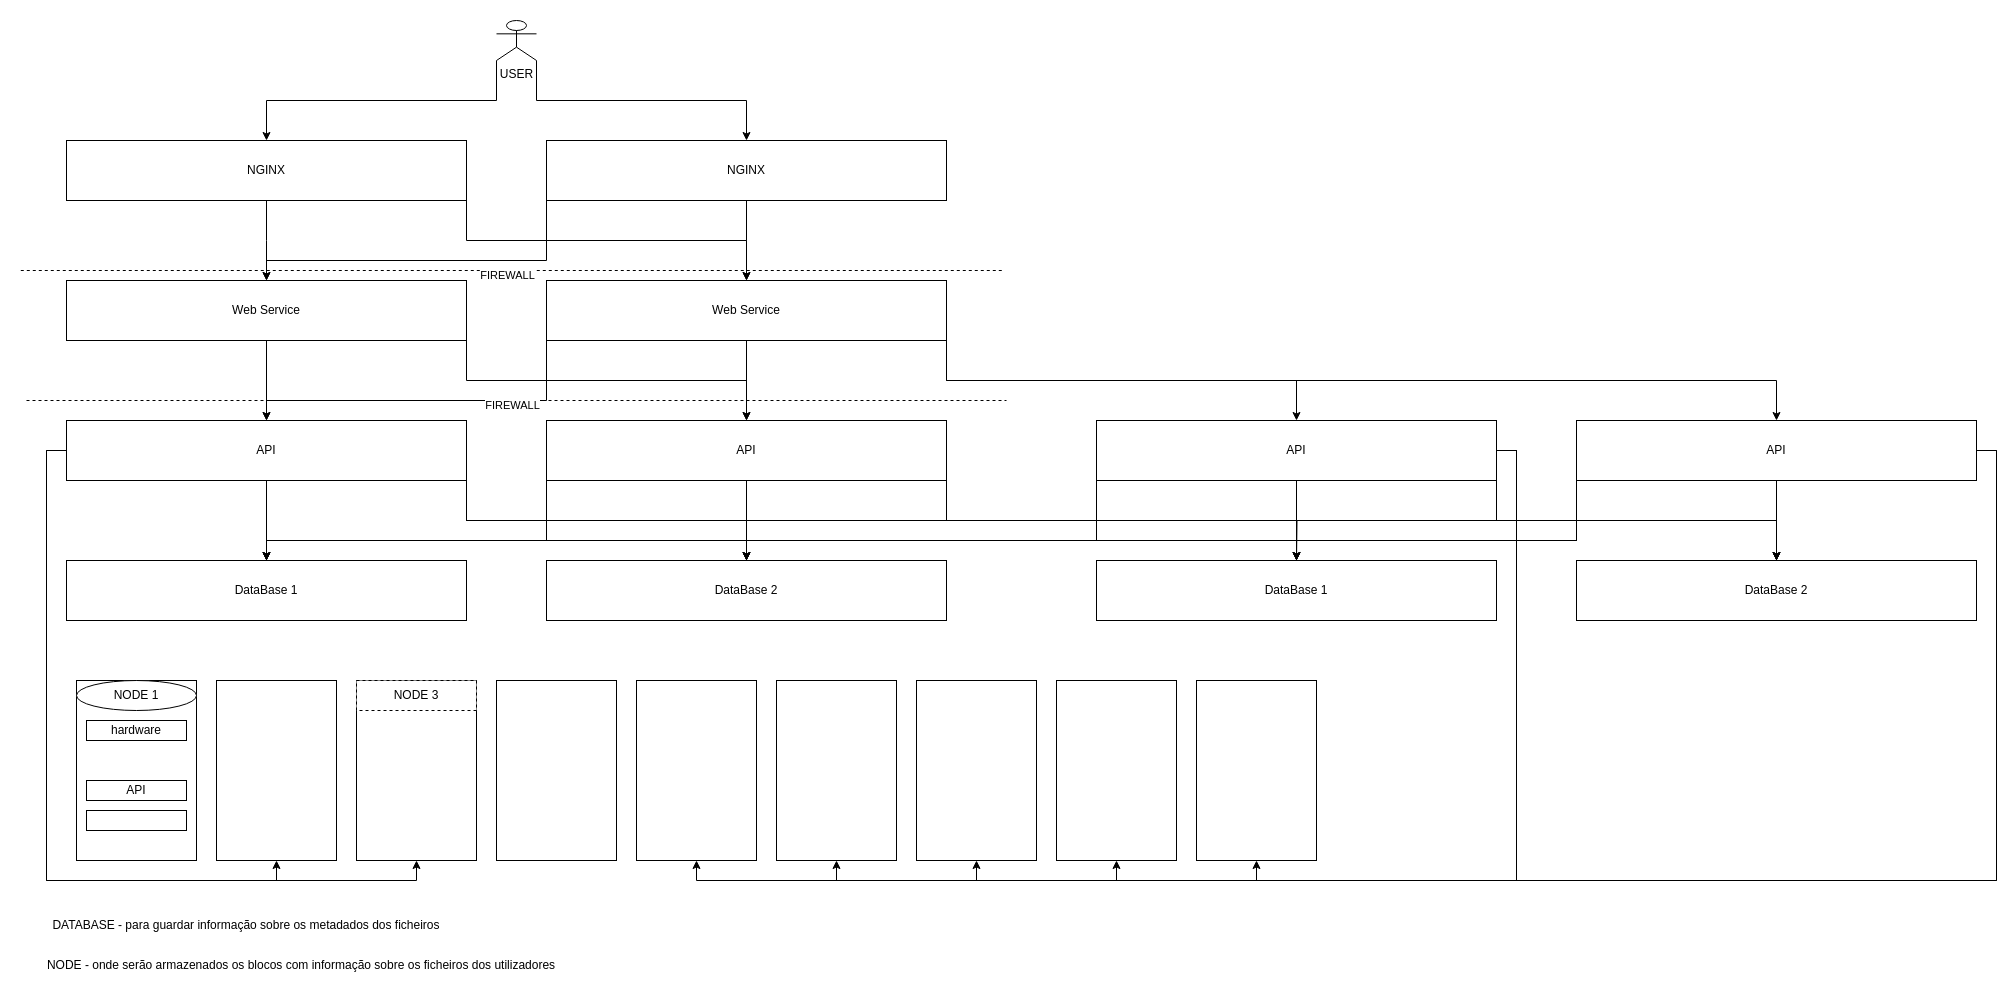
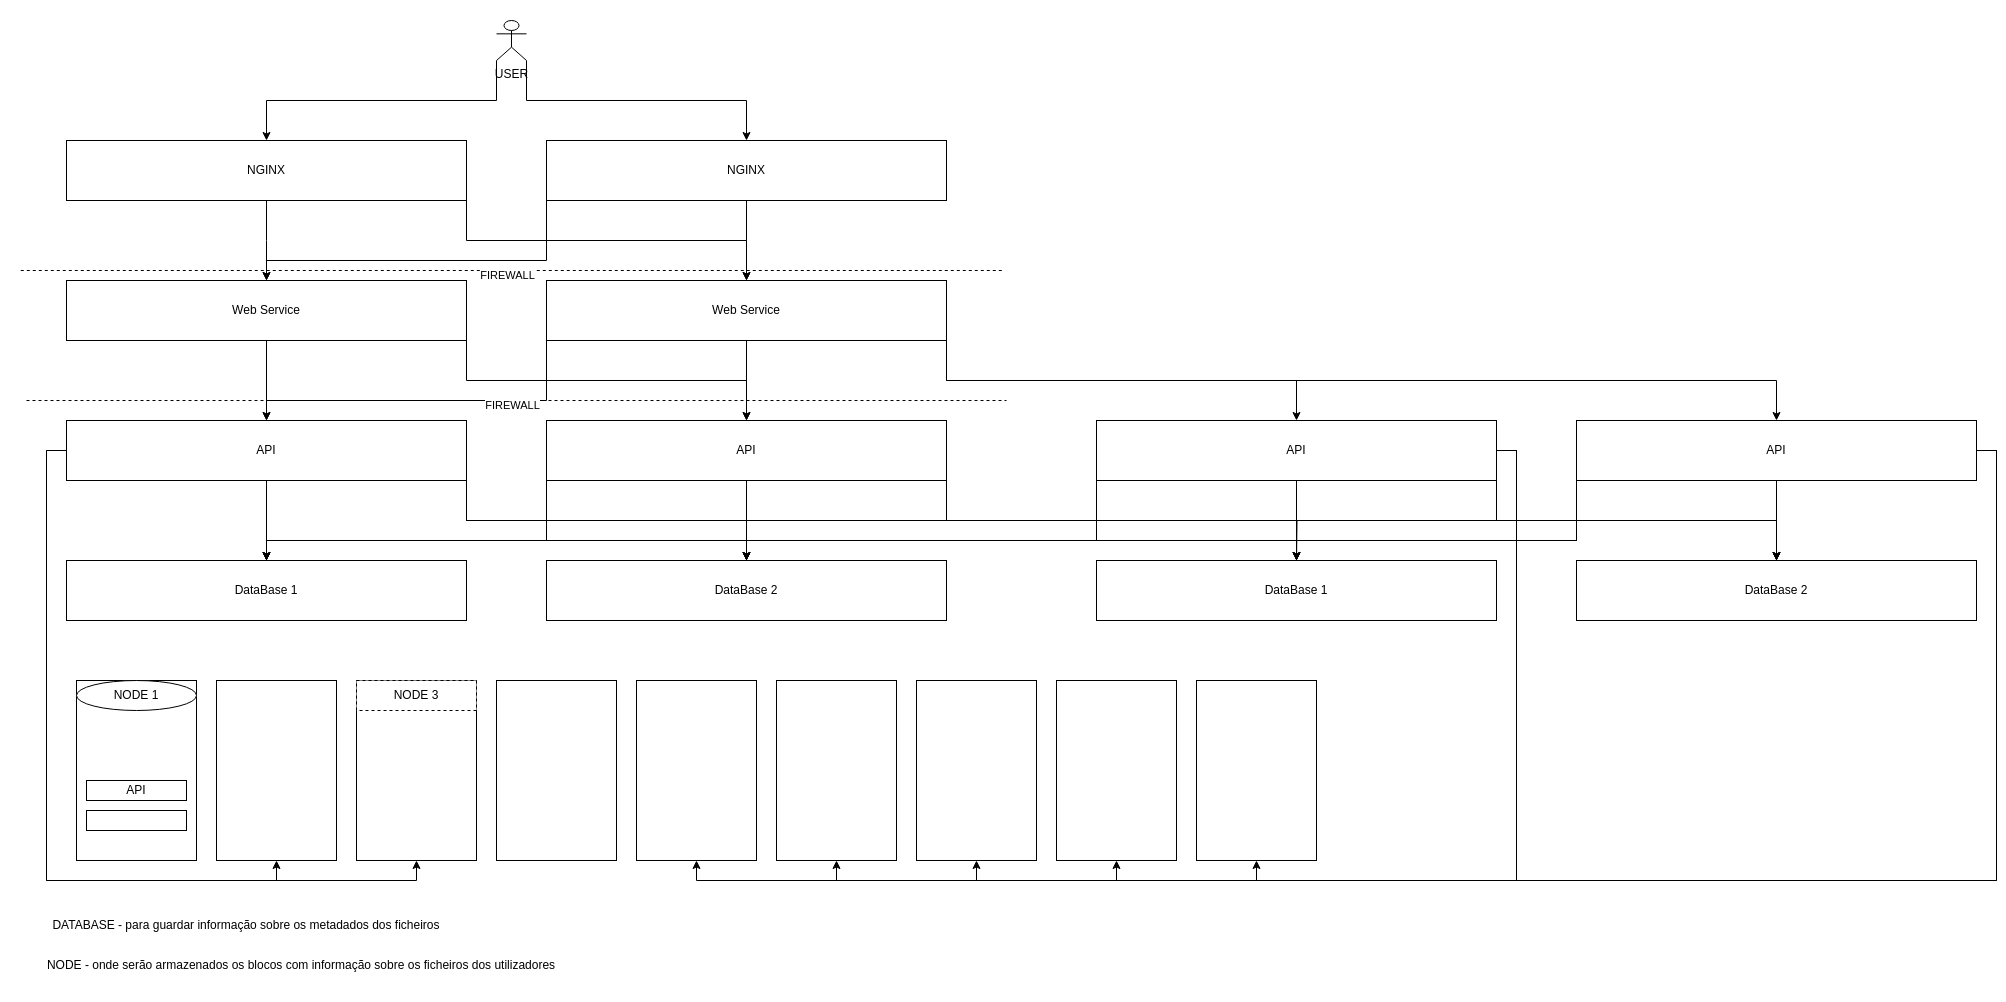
- <mxCell id="10" value="USER" style="shape=umlActor;verticalLabelPosition=bottom;verticalAlign=top;html=1;outlineConnect=0;" vertex="1" parent="1"><mxGeometry x="496" y="20" width="40" height="40" as="geometry" /></mxCell>
+ <mxCell id="10" value="USER" style="shape=umlActor;verticalLabelPosition=bottom;verticalAlign=top;html=1;outlineConnect=0;" vertex="1" parent="1"><mxGeometry x="496" y="20" width="30" height="40" as="geometry" /></mxCell>
- <mxCell id="45" value="hardware" style="rounded=0;whiteSpace=wrap;html=1;" vertex="1" parent="1"><mxGeometry x="86" y="720" width="100" height="20" as="geometry" /></mxCell>
